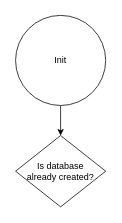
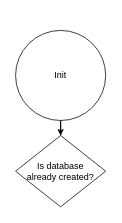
- <mxCell id="3" value="Init" style="ellipse;whiteSpace=wrap;html=1;aspect=fixed;" vertex="1" parent="1"><mxGeometry x="20" y="20" width="120" height="120" as="geometry" /></mxCell>
+ <mxCell id="3" value="Init" style="ellipse;whiteSpace=wrap;html=1;aspect=fixed;" vertex="1" parent="1"><mxGeometry x="20" y="40" width="120" height="120" as="geometry" /></mxCell>
